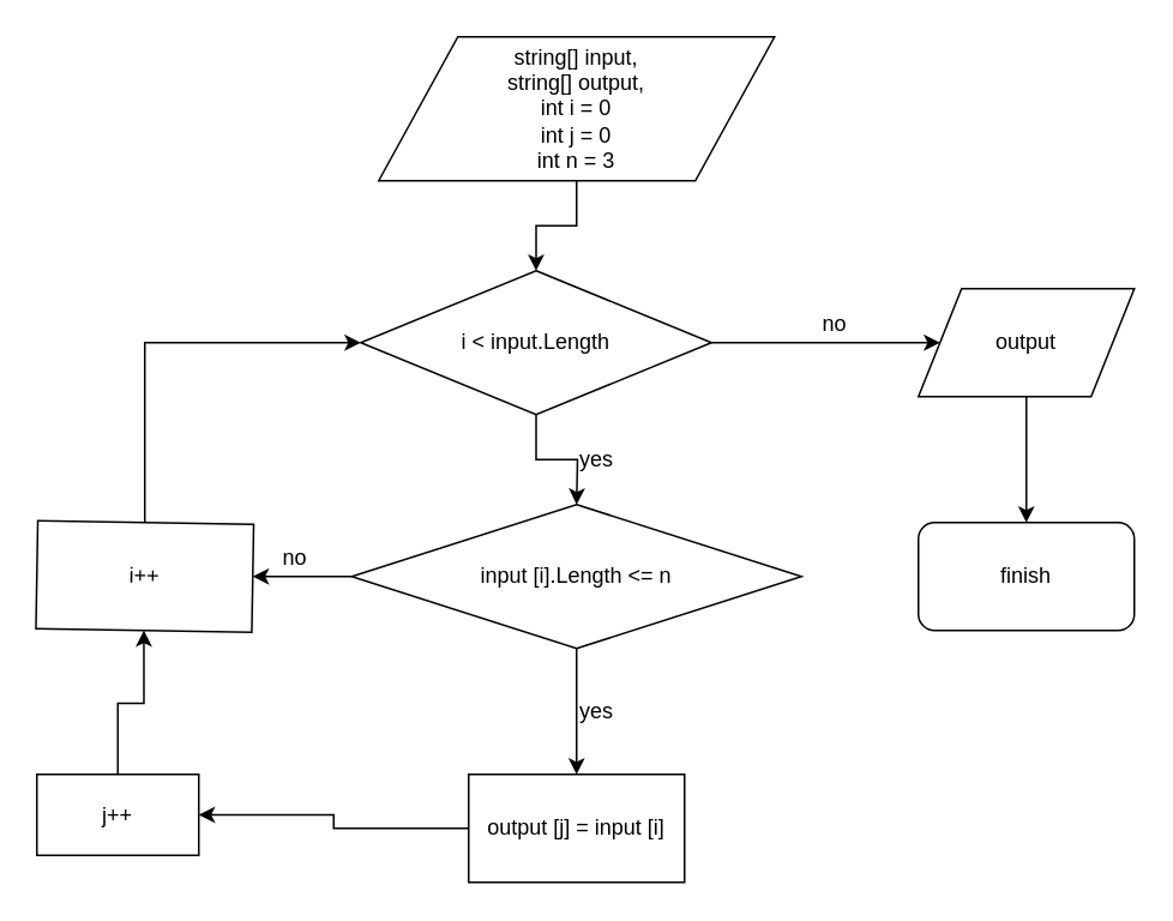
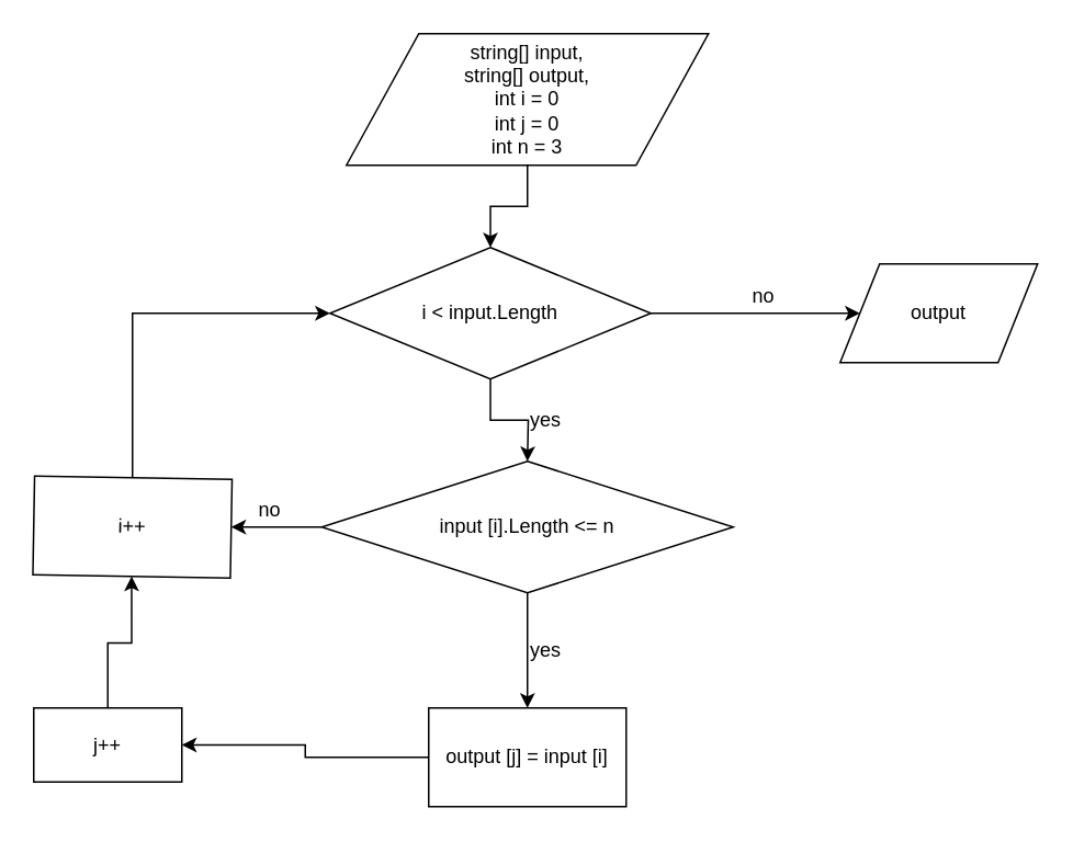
- <mxCell id="13" style="edgeStyle=orthogonalEdgeStyle;rounded=0;orthogonalLoop=1;jettySize=auto;html=1;entryX=0.5;entryY=0;entryDx=0;entryDy=0;" edge="1" parent="1" source="14" target="12"><mxGeometry relative="1" as="geometry" /></mxCell>
- <mxCell id="12" value="finish" style="rounded=1;whiteSpace=wrap;html=1;" vertex="1" parent="1"><mxGeometry x="510" y="290" width="120" height="60" as="geometry" /></mxCell>
